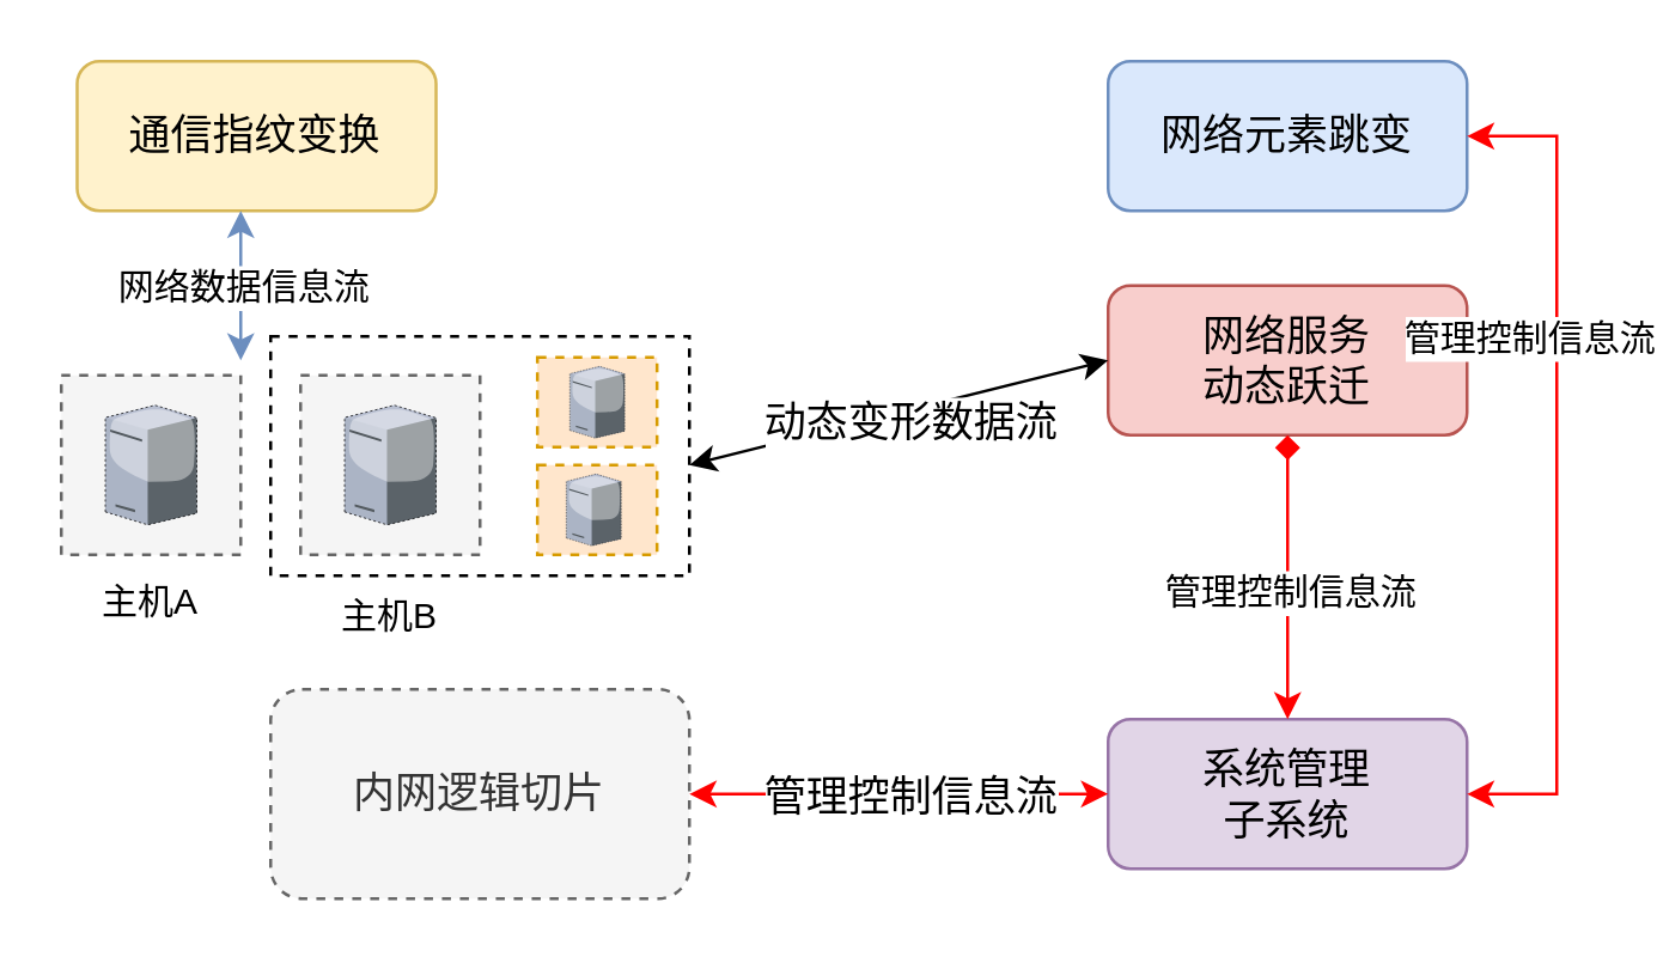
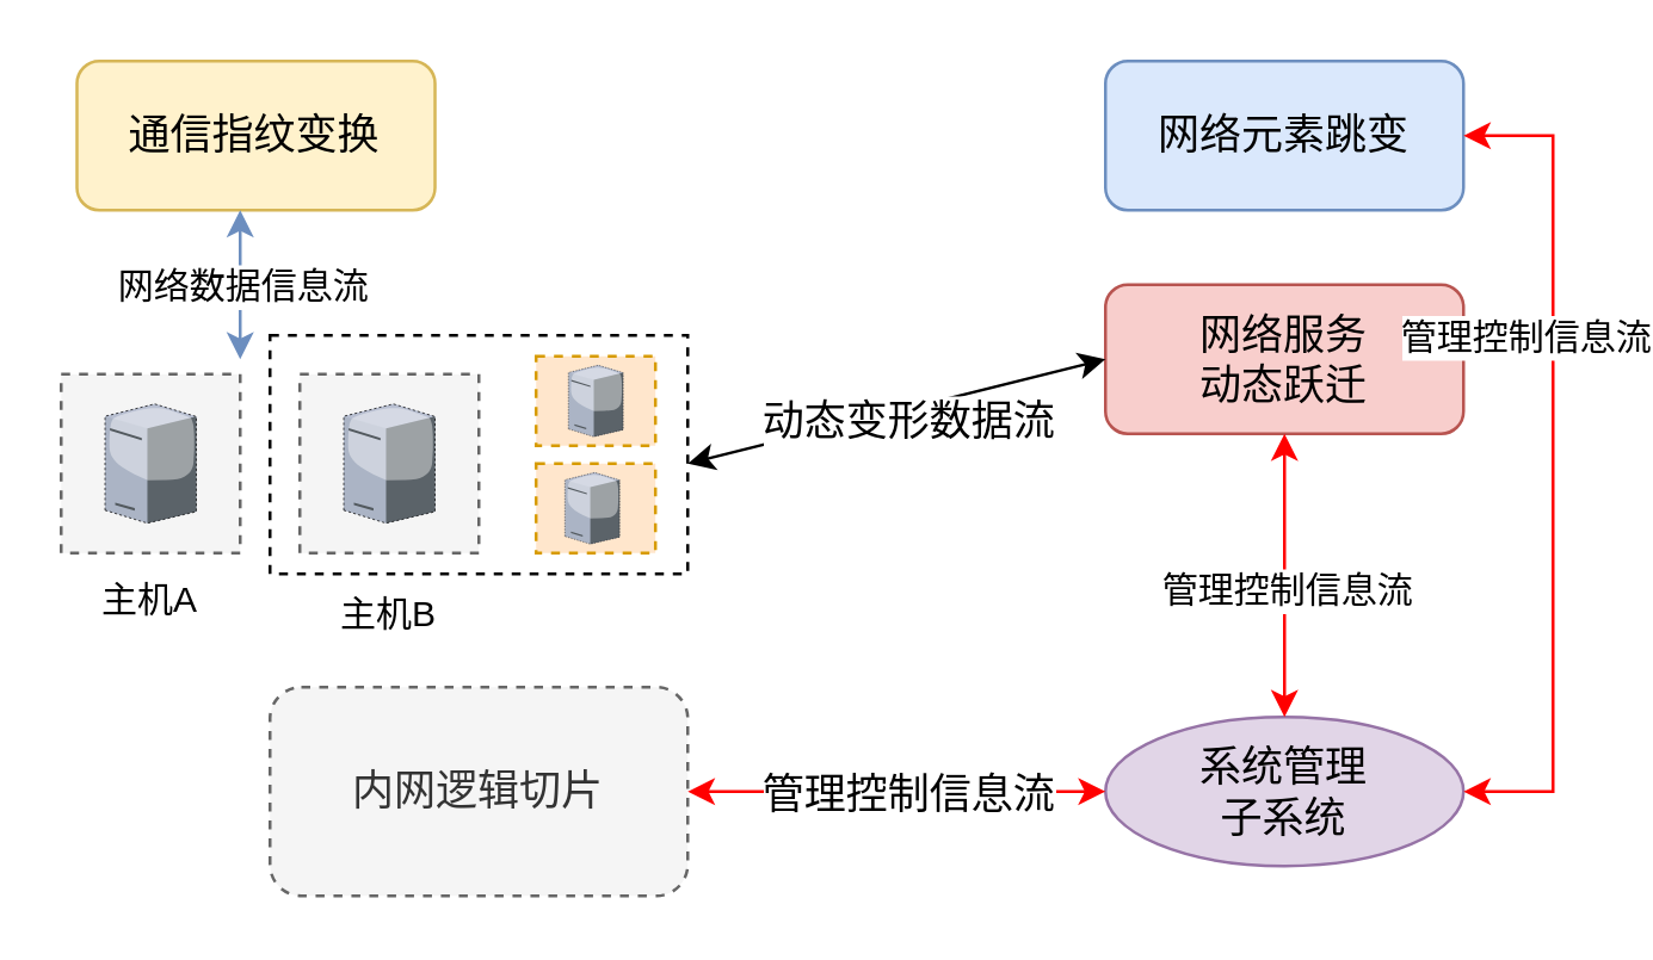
- <mxCell id="24" value="" style="endArrow=diamond;startArrow=classic;html=1;rounded=0;strokeColor=#ff0000;fontSize=12;entryX=0.5;entryY=1;entryDx=0;entryDy=0;exitX=0.5;exitY=0;exitDx=0;exitDy=0;" edge="1" parent="1" source="6" target="5"><mxGeometry width="50" height="50" relative="1" as="geometry"><mxPoint x="390" y="230" as="sourcePoint" /><mxPoint x="440" y="180" as="targetPoint" /></mxGeometry></mxCell>
+ <mxCell id="24" value="" style="endArrow=classic;startArrow=classic;html=1;rounded=0;strokeColor=#ff0000;fontSize=12;entryX=0.5;entryY=1;entryDx=0;entryDy=0;exitX=0.5;exitY=0;exitDx=0;exitDy=0;" edge="1" parent="1" source="6" target="5"><mxGeometry width="50" height="50" relative="1" as="geometry"><mxPoint x="390" y="230" as="sourcePoint" /><mxPoint x="440" y="180" as="targetPoint" /></mxGeometry></mxCell>
- <mxCell id="6" value="&lt;span style=&quot;font-size: 14px;&quot;&gt;系统管理&lt;br&gt;子系统&lt;/span&gt;" style="rounded=1;whiteSpace=wrap;html=1;fillColor=#e1d5e7;strokeColor=#9673a6;" vertex="1" parent="1"><mxGeometry x="370" y="240" width="120" height="50" as="geometry" /></mxCell>
+ <mxCell id="6" value="&lt;span style=&quot;font-size: 14px;&quot;&gt;系统管理&lt;br&gt;子系统&lt;/span&gt;" style="ellipse;whiteSpace=wrap;html=1;fillColor=#e1d5e7;strokeColor=#9673a6;" vertex="1" parent="1"><mxGeometry x="370" y="240" width="120" height="50" as="geometry" /></mxCell>
